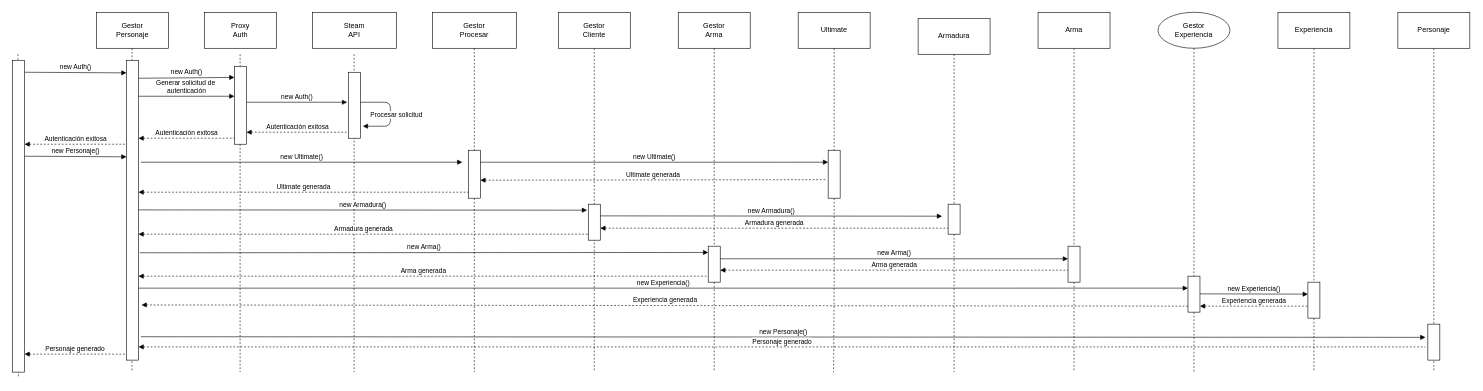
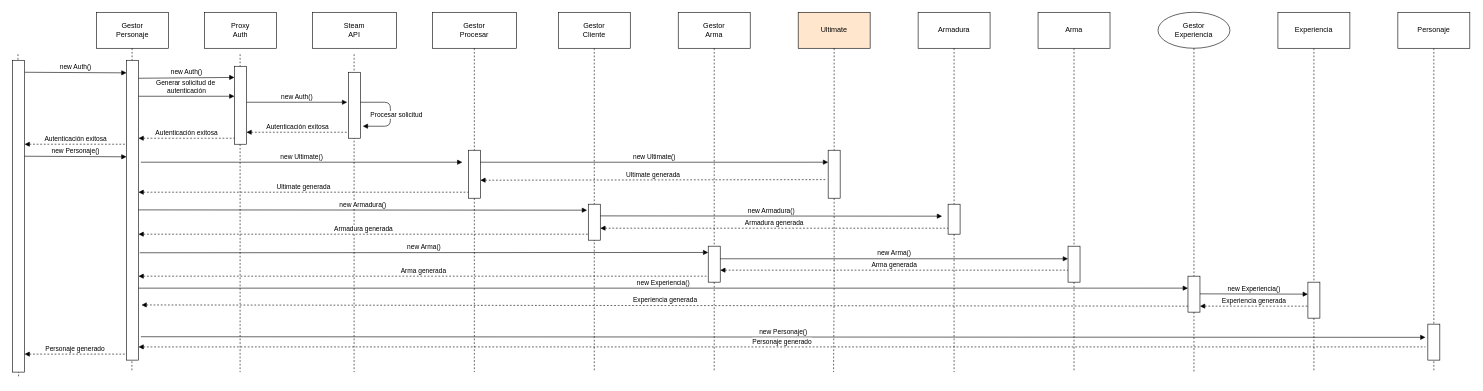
- <mxCell id="12" value="Ultimate" style="rounded=0;whiteSpace=wrap;html=1;" parent="1" vertex="1"><mxGeometry x="1330" y="20" width="120" height="60" as="geometry" /></mxCell>
+ <mxCell id="12" value="Ultimate" style="rounded=0;whiteSpace=wrap;html=1;fillColor=#ffe6cc;" parent="1" vertex="1"><mxGeometry x="1330" y="20" width="120" height="60" as="geometry" /></mxCell>
- <mxCell id="14" value="Armadura" style="rounded=0;whiteSpace=wrap;html=1;" parent="1" vertex="1"><mxGeometry x="1530" y="30" width="120" height="60" as="geometry" /></mxCell>
+ <mxCell id="14" value="Armadura" style="rounded=0;whiteSpace=wrap;html=1;" parent="1" vertex="1"><mxGeometry x="1530" y="20" width="120" height="60" as="geometry" /></mxCell>
